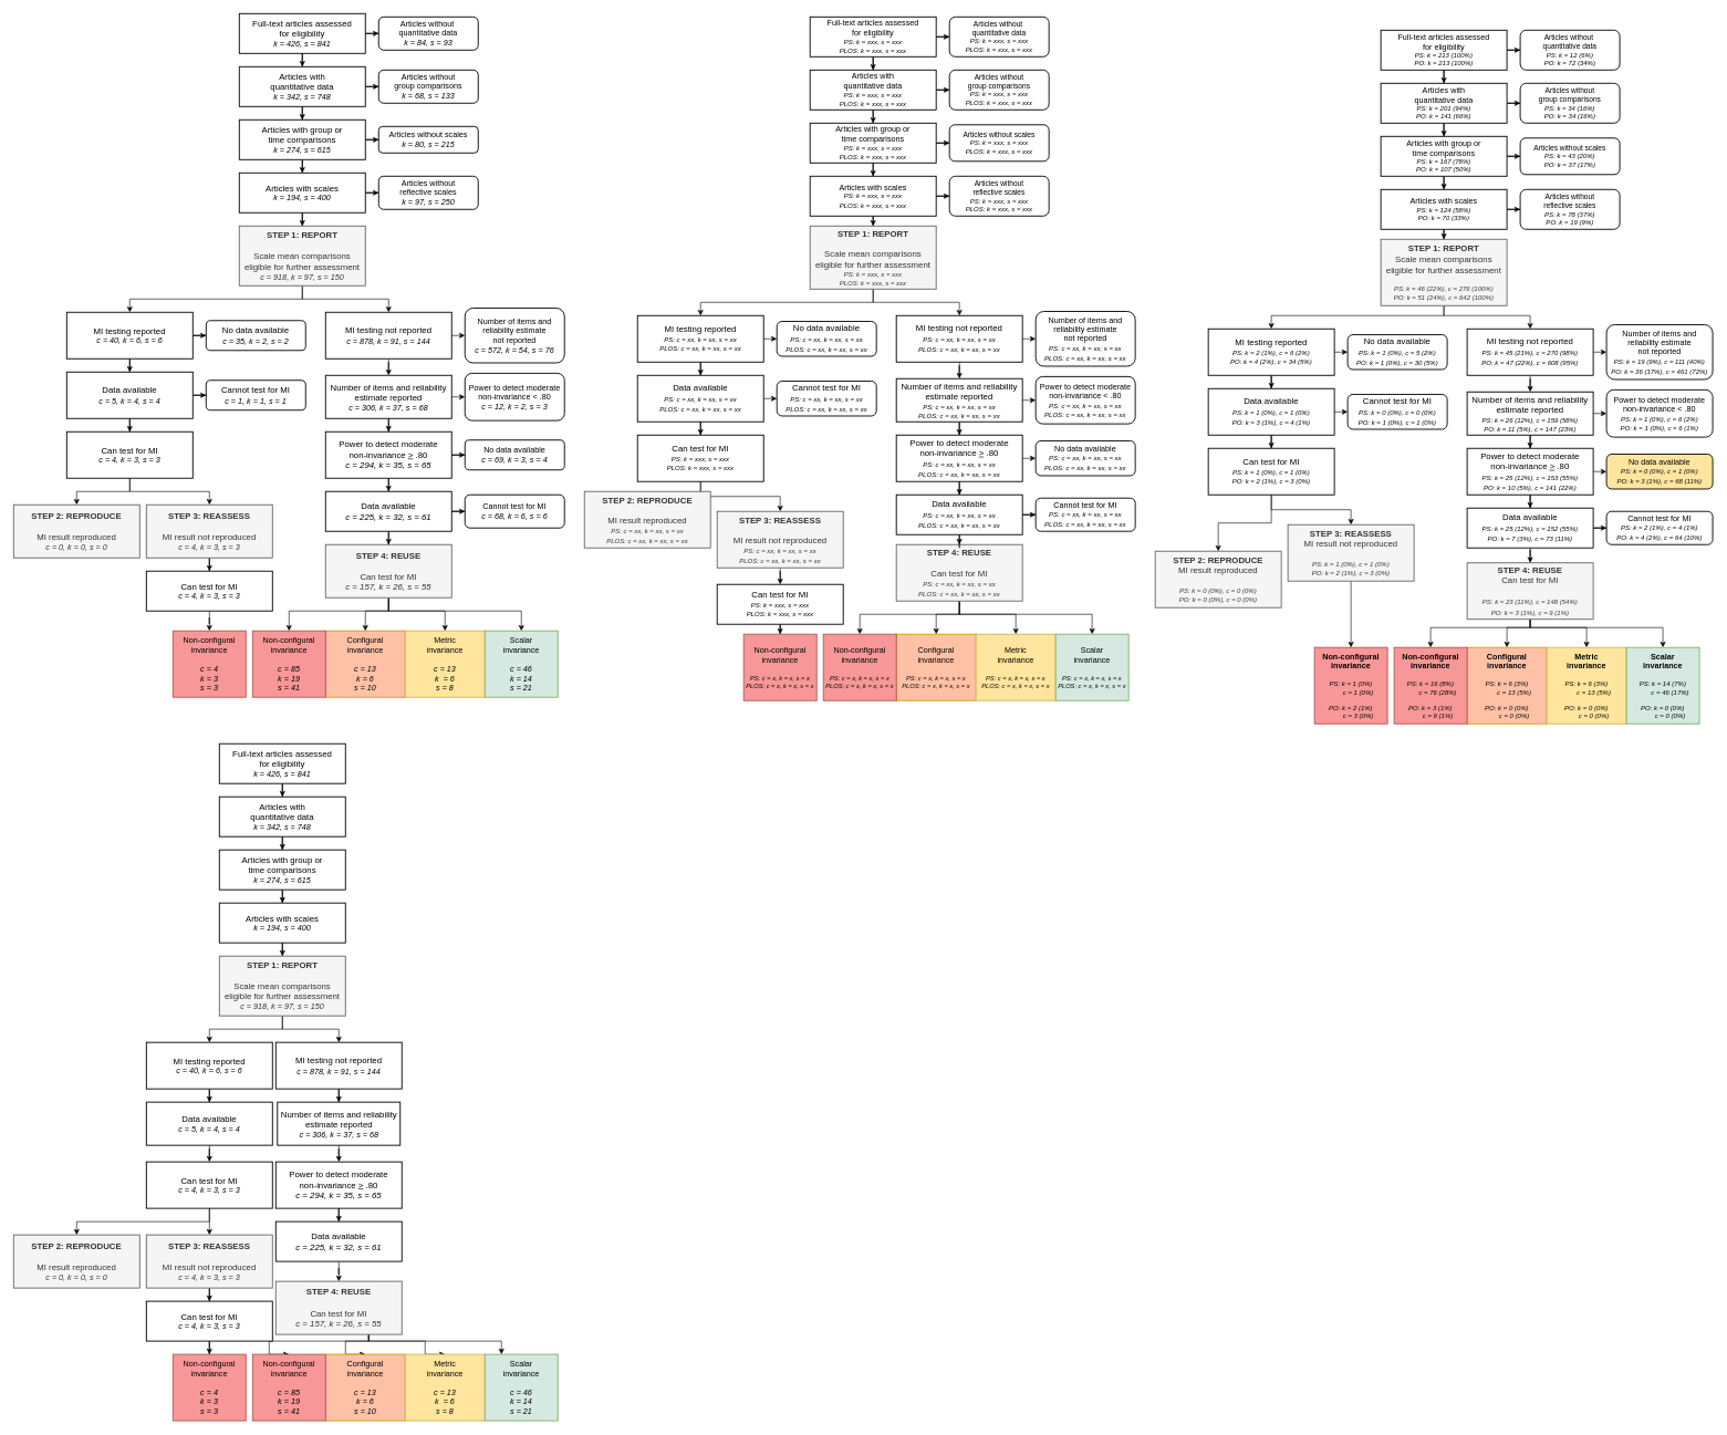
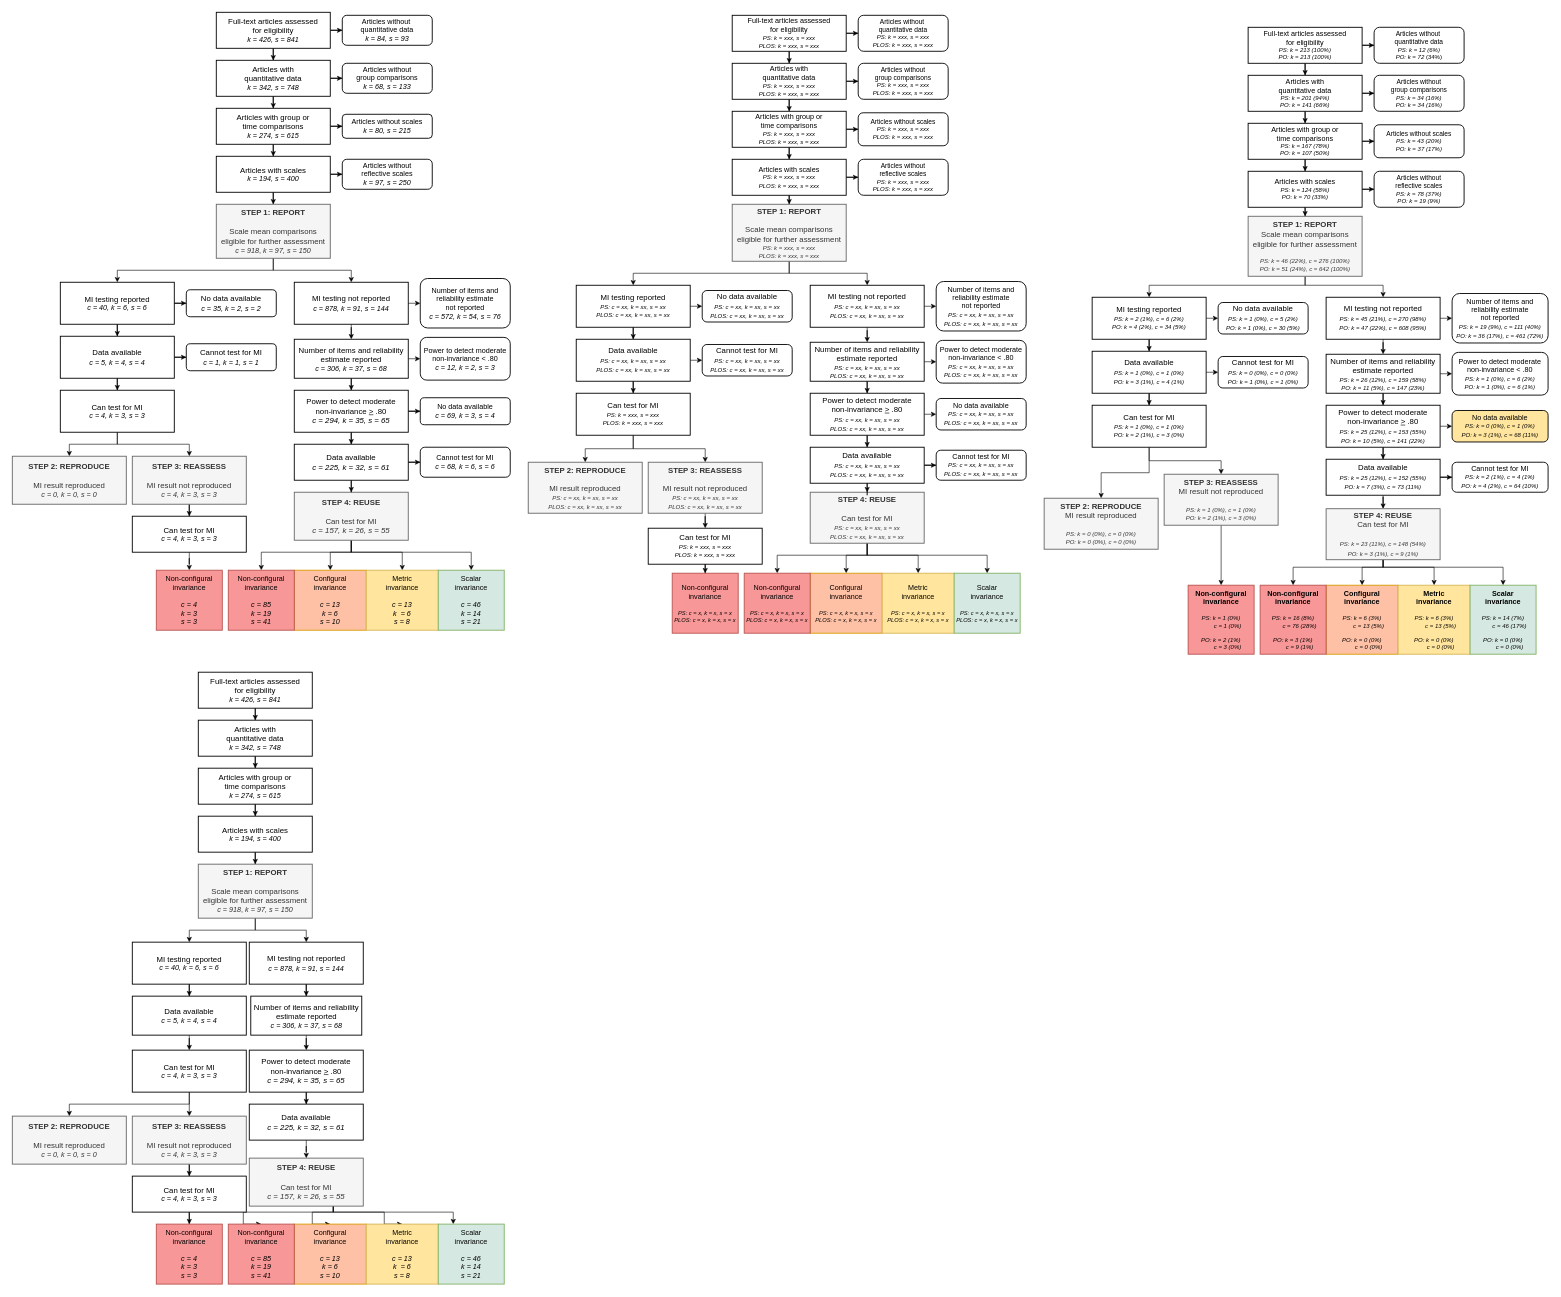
- <mxCell id="153" value="&lt;div&gt;&lt;font style=&quot;font-size: 13px;&quot;&gt;&lt;b&gt;STEP 2: REPRODUCE&lt;/b&gt;&lt;br&gt;&lt;/font&gt;&lt;/div&gt;&lt;div&gt;&lt;font style=&quot;font-size: 13px;&quot;&gt;&lt;br&gt;&lt;/font&gt;&lt;/div&gt;&lt;div&gt;&lt;font style=&quot;font-size: 13px;&quot;&gt;MI result reproduced&lt;/font&gt;&lt;/div&gt;&lt;div style=&quot;&quot;&gt;&lt;div style=&quot;&quot;&gt;&lt;div style=&quot;&quot;&gt;&lt;font style=&quot;font-size: 10px;&quot;&gt;&lt;i&gt;PS: c = xx, k = xx, s = xx&lt;/i&gt;&lt;/font&gt;&lt;/div&gt;&lt;font style=&quot;font-size: 10px;&quot;&gt;&lt;i&gt;PLOS: c = xx, k = xx, s = xx&lt;/i&gt;&lt;/font&gt;&lt;/div&gt;&lt;font style=&quot;font-size: 10px;&quot;&gt;&lt;i&gt;&lt;/i&gt;&lt;/font&gt;&lt;font style=&quot;font-size: 12px;&quot;&gt;&lt;i&gt;&lt;/i&gt;&lt;/font&gt;&lt;/div&gt;" style="rounded=0;whiteSpace=wrap;html=1;strokeWidth=1.5;fillColor=#f5f5f5;fontColor=#333333;strokeColor=#666666;" parent="1" vertex="1"><mxGeometry x="880" y="740" width="190" height="85" as="geometry" /></mxCell>
+ <mxCell id="153" value="&lt;div&gt;&lt;font style=&quot;font-size: 13px;&quot;&gt;&lt;b&gt;STEP 2: REPRODUCE&lt;/b&gt;&lt;br&gt;&lt;/font&gt;&lt;/div&gt;&lt;div&gt;&lt;font style=&quot;font-size: 13px;&quot;&gt;&lt;br&gt;&lt;/font&gt;&lt;/div&gt;&lt;div&gt;&lt;font style=&quot;font-size: 13px;&quot;&gt;MI result reproduced&lt;/font&gt;&lt;/div&gt;&lt;div style=&quot;&quot;&gt;&lt;div style=&quot;&quot;&gt;&lt;div style=&quot;&quot;&gt;&lt;font style=&quot;font-size: 10px;&quot;&gt;&lt;i&gt;PS: c = xx, k = xx, s = xx&lt;/i&gt;&lt;/font&gt;&lt;/div&gt;&lt;font style=&quot;font-size: 10px;&quot;&gt;&lt;i&gt;PLOS: c = xx, k = xx, s = xx&lt;/i&gt;&lt;/font&gt;&lt;/div&gt;&lt;font style=&quot;font-size: 10px;&quot;&gt;&lt;i&gt;&lt;/i&gt;&lt;/font&gt;&lt;font style=&quot;font-size: 12px;&quot;&gt;&lt;i&gt;&lt;/i&gt;&lt;/font&gt;&lt;/div&gt;" style="rounded=0;whiteSpace=wrap;html=1;strokeWidth=1.5;fillColor=#f5f5f5;fontColor=#333333;strokeColor=#666666;" parent="1" vertex="1"><mxGeometry x="880" y="770" width="190" height="85" as="geometry" /></mxCell>
